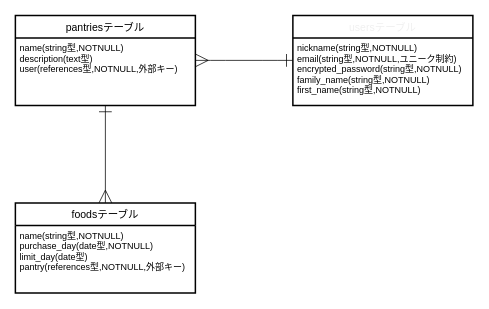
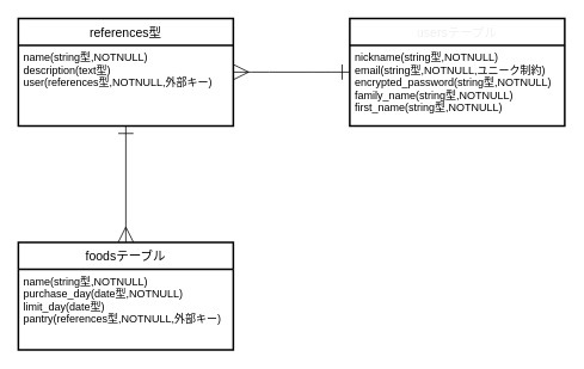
- <mxCell id="2" value="pantriesテーブル" style="swimlane;childLayout=stackLayout;horizontal=1;startSize=30;horizontalStack=0;rounded=0;fontSize=14;fontStyle=0;strokeWidth=2;resizeParent=0;resizeLast=1;shadow=0;align=center;" vertex="1" parent="1"><mxGeometry x="20" y="20" width="240" height="120" as="geometry" /></mxCell>
+ <mxCell id="2" value="references型" style="swimlane;childLayout=stackLayout;horizontal=1;startSize=30;horizontalStack=0;rounded=0;fontSize=14;fontStyle=0;strokeWidth=2;resizeParent=0;resizeLast=1;shadow=0;align=center;" vertex="1" parent="1"><mxGeometry x="20" y="20" width="240" height="120" as="geometry" /></mxCell>
